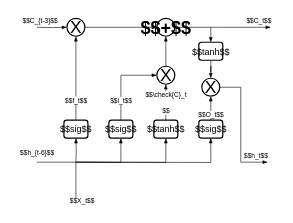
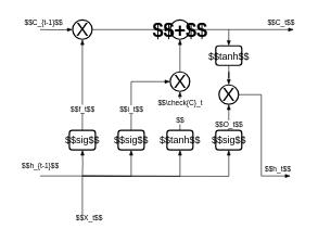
- <mxCell id="32" value="$$C_{t-3}$$" style="text;html=1;align=center;verticalAlign=middle;resizable=0;points=[];autosize=1;strokeColor=none;fillColor=none;fontSize=11;fontFamily=Helvetica;fontColor=default;" parent="1" vertex="1"><mxGeometry x="25.75" y="20" width="80" height="30" as="geometry" /></mxCell>
+ <mxCell id="32" value="$$C_{t-1}$$" style="text;html=1;align=center;verticalAlign=middle;resizable=0;points=[];autosize=1;strokeColor=none;fillColor=none;fontSize=11;fontFamily=Helvetica;fontColor=default;" parent="1" vertex="1"><mxGeometry x="25.75" y="20" width="80" height="30" as="geometry" /></mxCell>
- <mxCell id="33" value="$$h_{t-6}$$" style="text;html=1;align=center;verticalAlign=middle;resizable=0;points=[];autosize=1;strokeColor=none;fillColor=none;fontSize=11;fontFamily=Helvetica;fontColor=default;" parent="1" vertex="1"><mxGeometry x="20.75" y="240" width="80" height="30" as="geometry" /></mxCell>
+ <mxCell id="33" value="$$h_{t-1}$$" style="text;html=1;align=center;verticalAlign=middle;resizable=0;points=[];autosize=1;strokeColor=none;fillColor=none;fontSize=11;fontFamily=Helvetica;fontColor=default;" parent="1" vertex="1"><mxGeometry x="20.75" y="240" width="80" height="30" as="geometry" /></mxCell>
